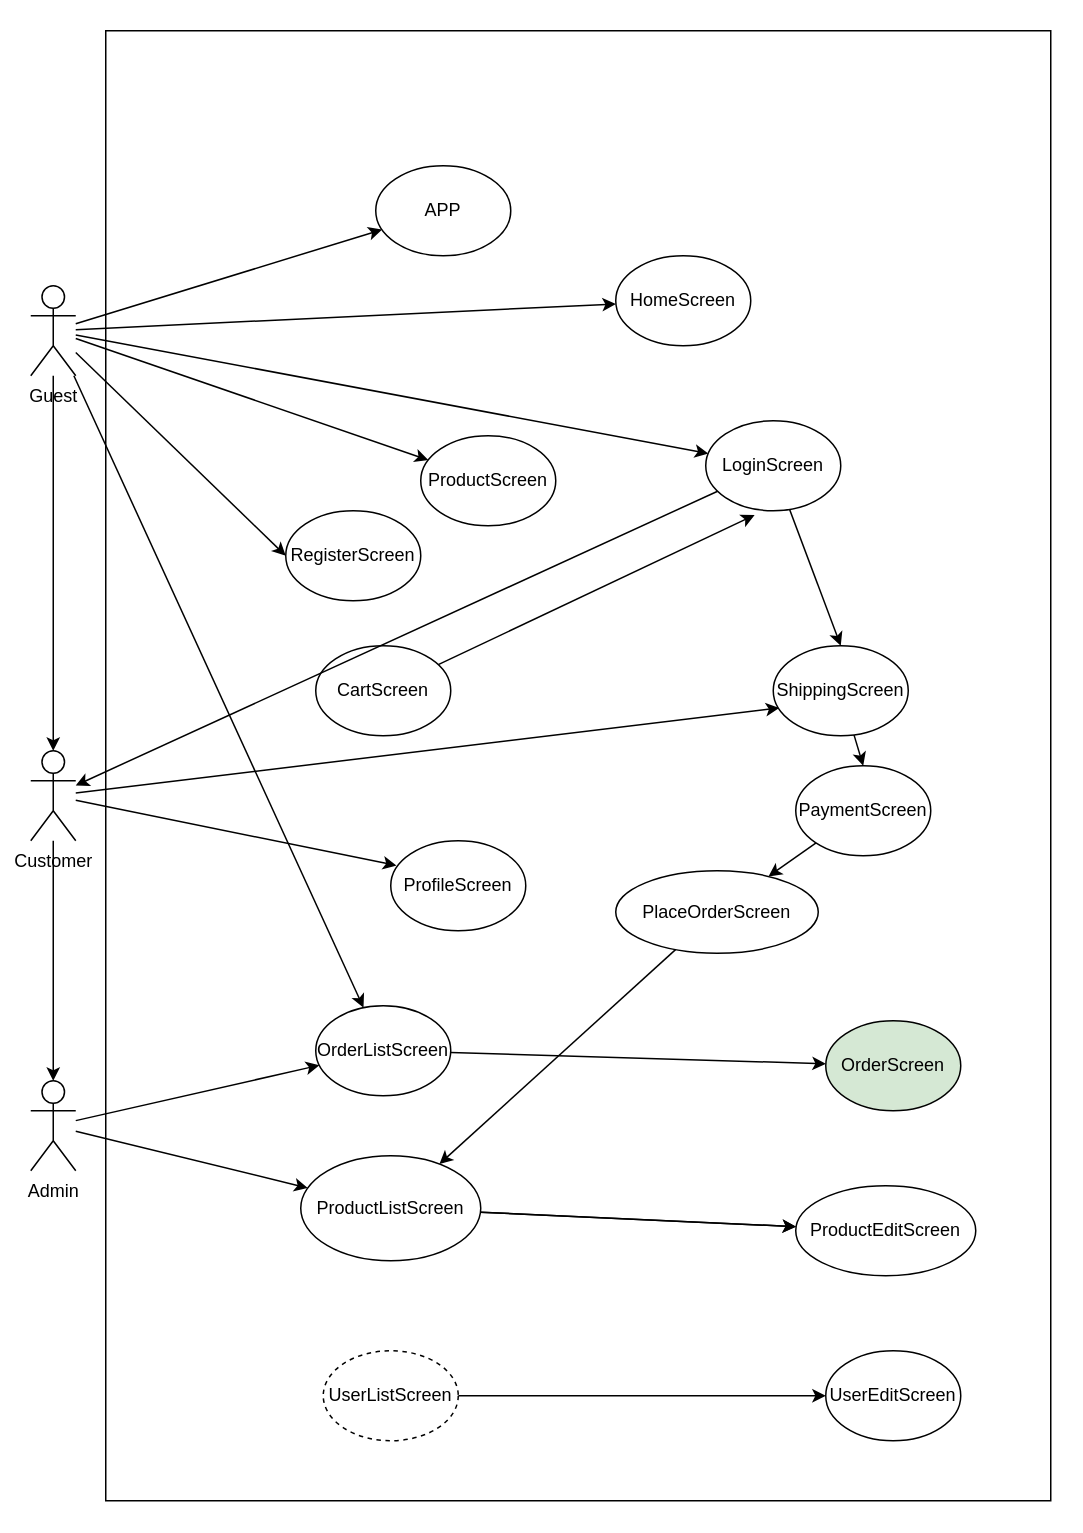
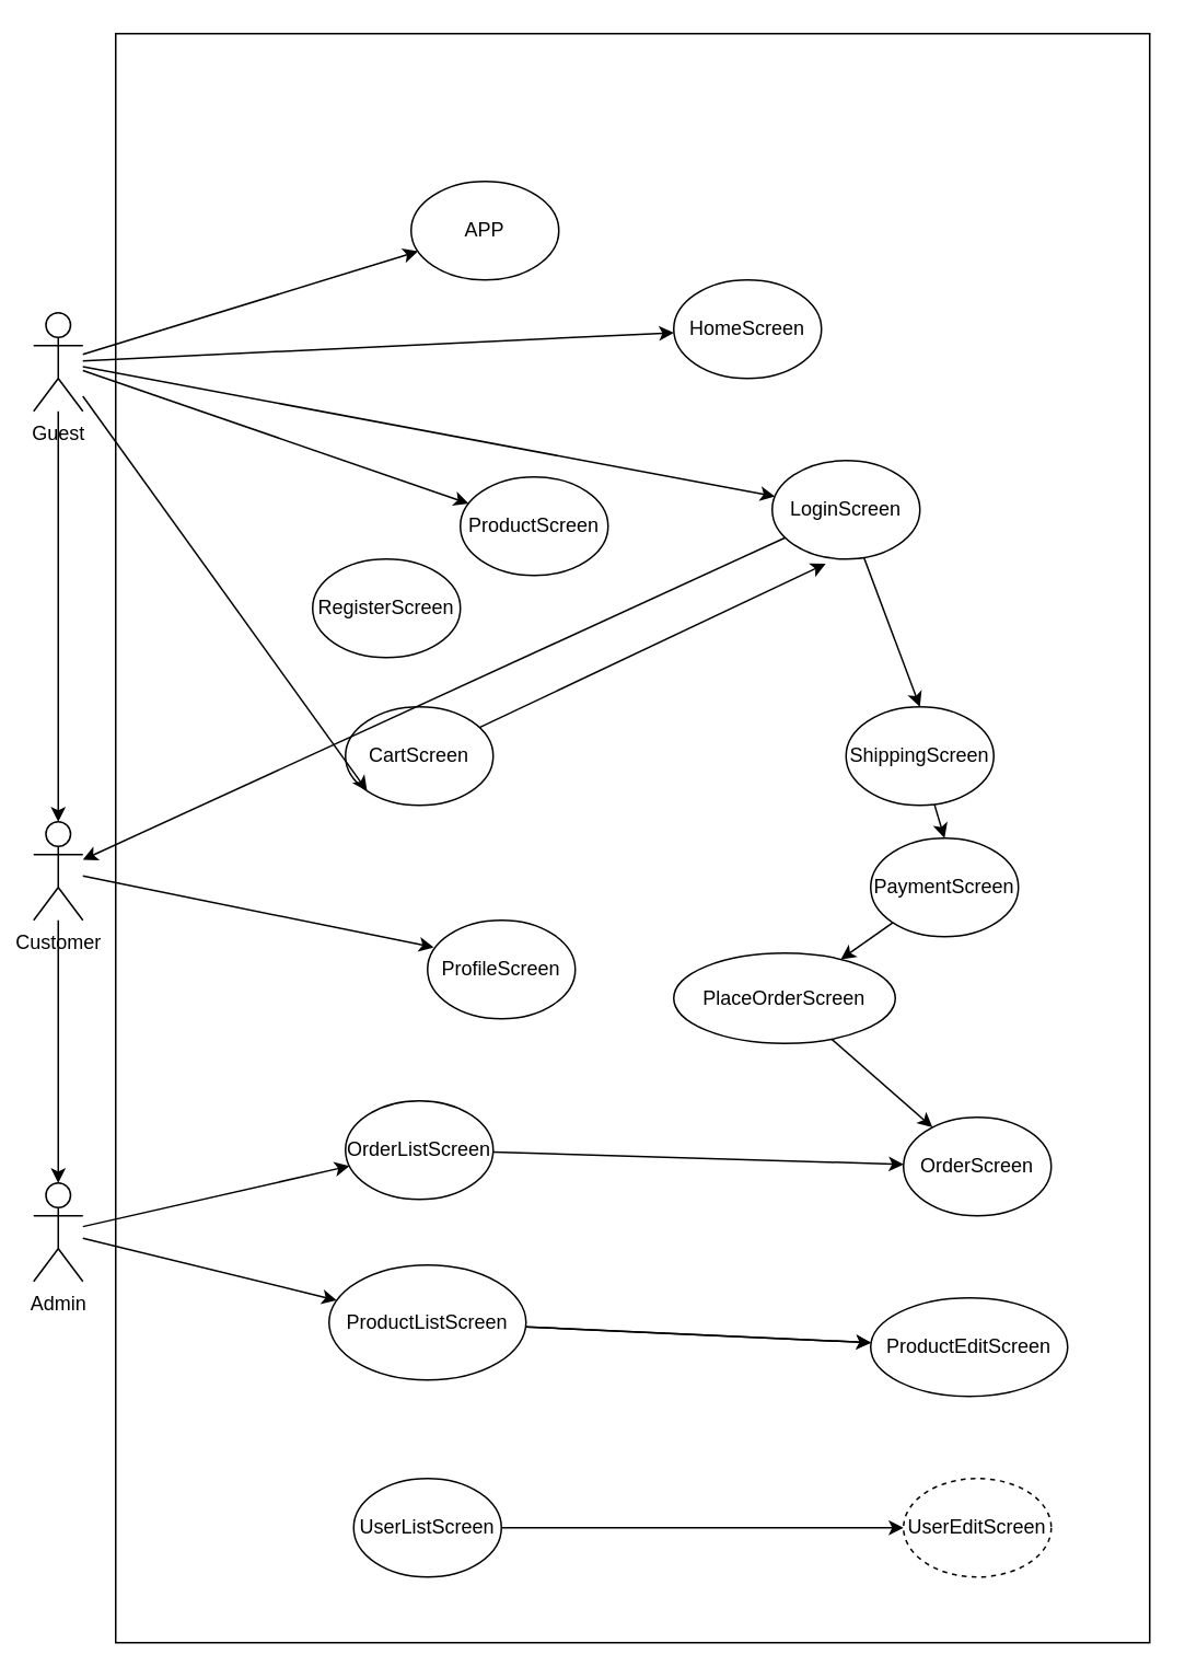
- <mxCell id="25" style="edgeStyle=none;html=1;entryX=0;entryY=0.5;entryDx=0;entryDy=0;" parent="1" source="28" target="32" edge="1"><mxGeometry relative="1" as="geometry" /></mxCell>
- <mxCell id="23" style="edgeStyle=none;html=1;" parent="1" source="28" target="35" edge="1"><mxGeometry relative="1" as="geometry" /></mxCell>
+ <mxCell id="23" style="edgeStyle=none;html=1;entryX=0;entryY=1;entryDx=0;entryDy=0;" parent="1" source="28" target="9" edge="1"><mxGeometry relative="1" as="geometry" /></mxCell>
- <mxCell id="4" style="edgeStyle=none;html=1;entryX=0.045;entryY=0.691;entryDx=0;entryDy=0;entryPerimeter=0;" parent="1" source="6" target="20" edge="1"><mxGeometry relative="1" as="geometry" /></mxCell>
- <mxCell id="16" style="edgeStyle=none;html=1;" parent="1" source="17" target="38" edge="1"><mxGeometry relative="1" as="geometry" /></mxCell>
+ <mxCell id="16" style="edgeStyle=none;html=1;" parent="1" source="17" target="13" edge="1"><mxGeometry relative="1" as="geometry" /></mxCell>
- <mxCell id="13" value="OrderScreen" style="ellipse;whiteSpace=wrap;html=1;fillColor=#d5e8d4;" parent="1" vertex="1"><mxGeometry x="550" y="680" width="90" height="60" as="geometry" /></mxCell>
+ <mxCell id="13" value="OrderScreen" style="ellipse;whiteSpace=wrap;html=1;" parent="1" vertex="1"><mxGeometry x="550" y="680" width="90" height="60" as="geometry" /></mxCell>
- <mxCell id="40" value="UserListScreen" style="ellipse;whiteSpace=wrap;html=1;dashed=1;" parent="1" vertex="1"><mxGeometry x="215" y="900" width="90" height="60" as="geometry" /></mxCell>
+ <mxCell id="40" value="UserListScreen" style="ellipse;whiteSpace=wrap;html=1;" parent="1" vertex="1"><mxGeometry x="215" y="900" width="90" height="60" as="geometry" /></mxCell>
- <mxCell id="42" value="UserEditScreen" style="ellipse;whiteSpace=wrap;html=1;" parent="1" vertex="1"><mxGeometry x="550" y="900" width="90" height="60" as="geometry" /></mxCell>
+ <mxCell id="42" value="UserEditScreen" style="ellipse;whiteSpace=wrap;html=1;dashed=1;" parent="1" vertex="1"><mxGeometry x="550" y="900" width="90" height="60" as="geometry" /></mxCell>
